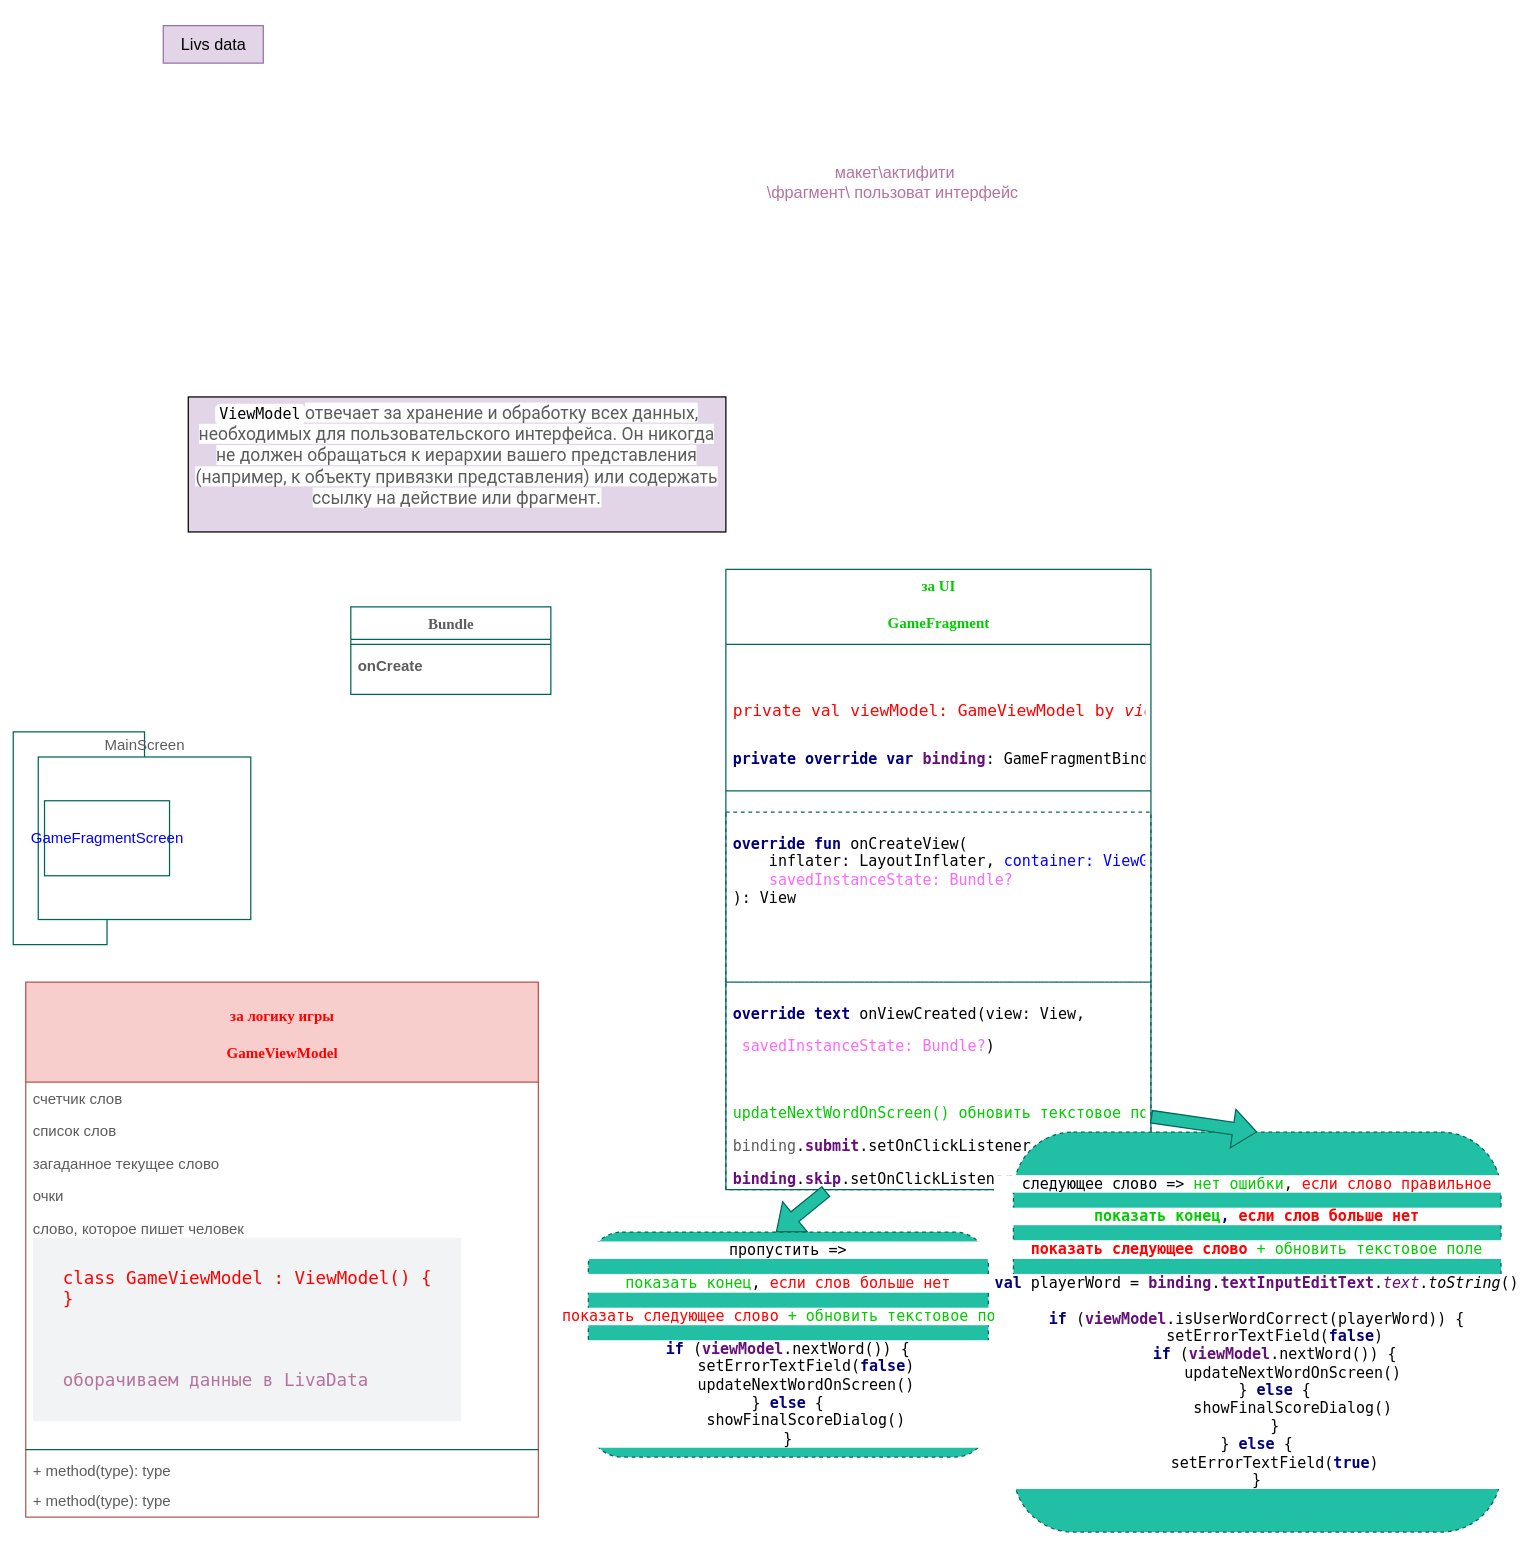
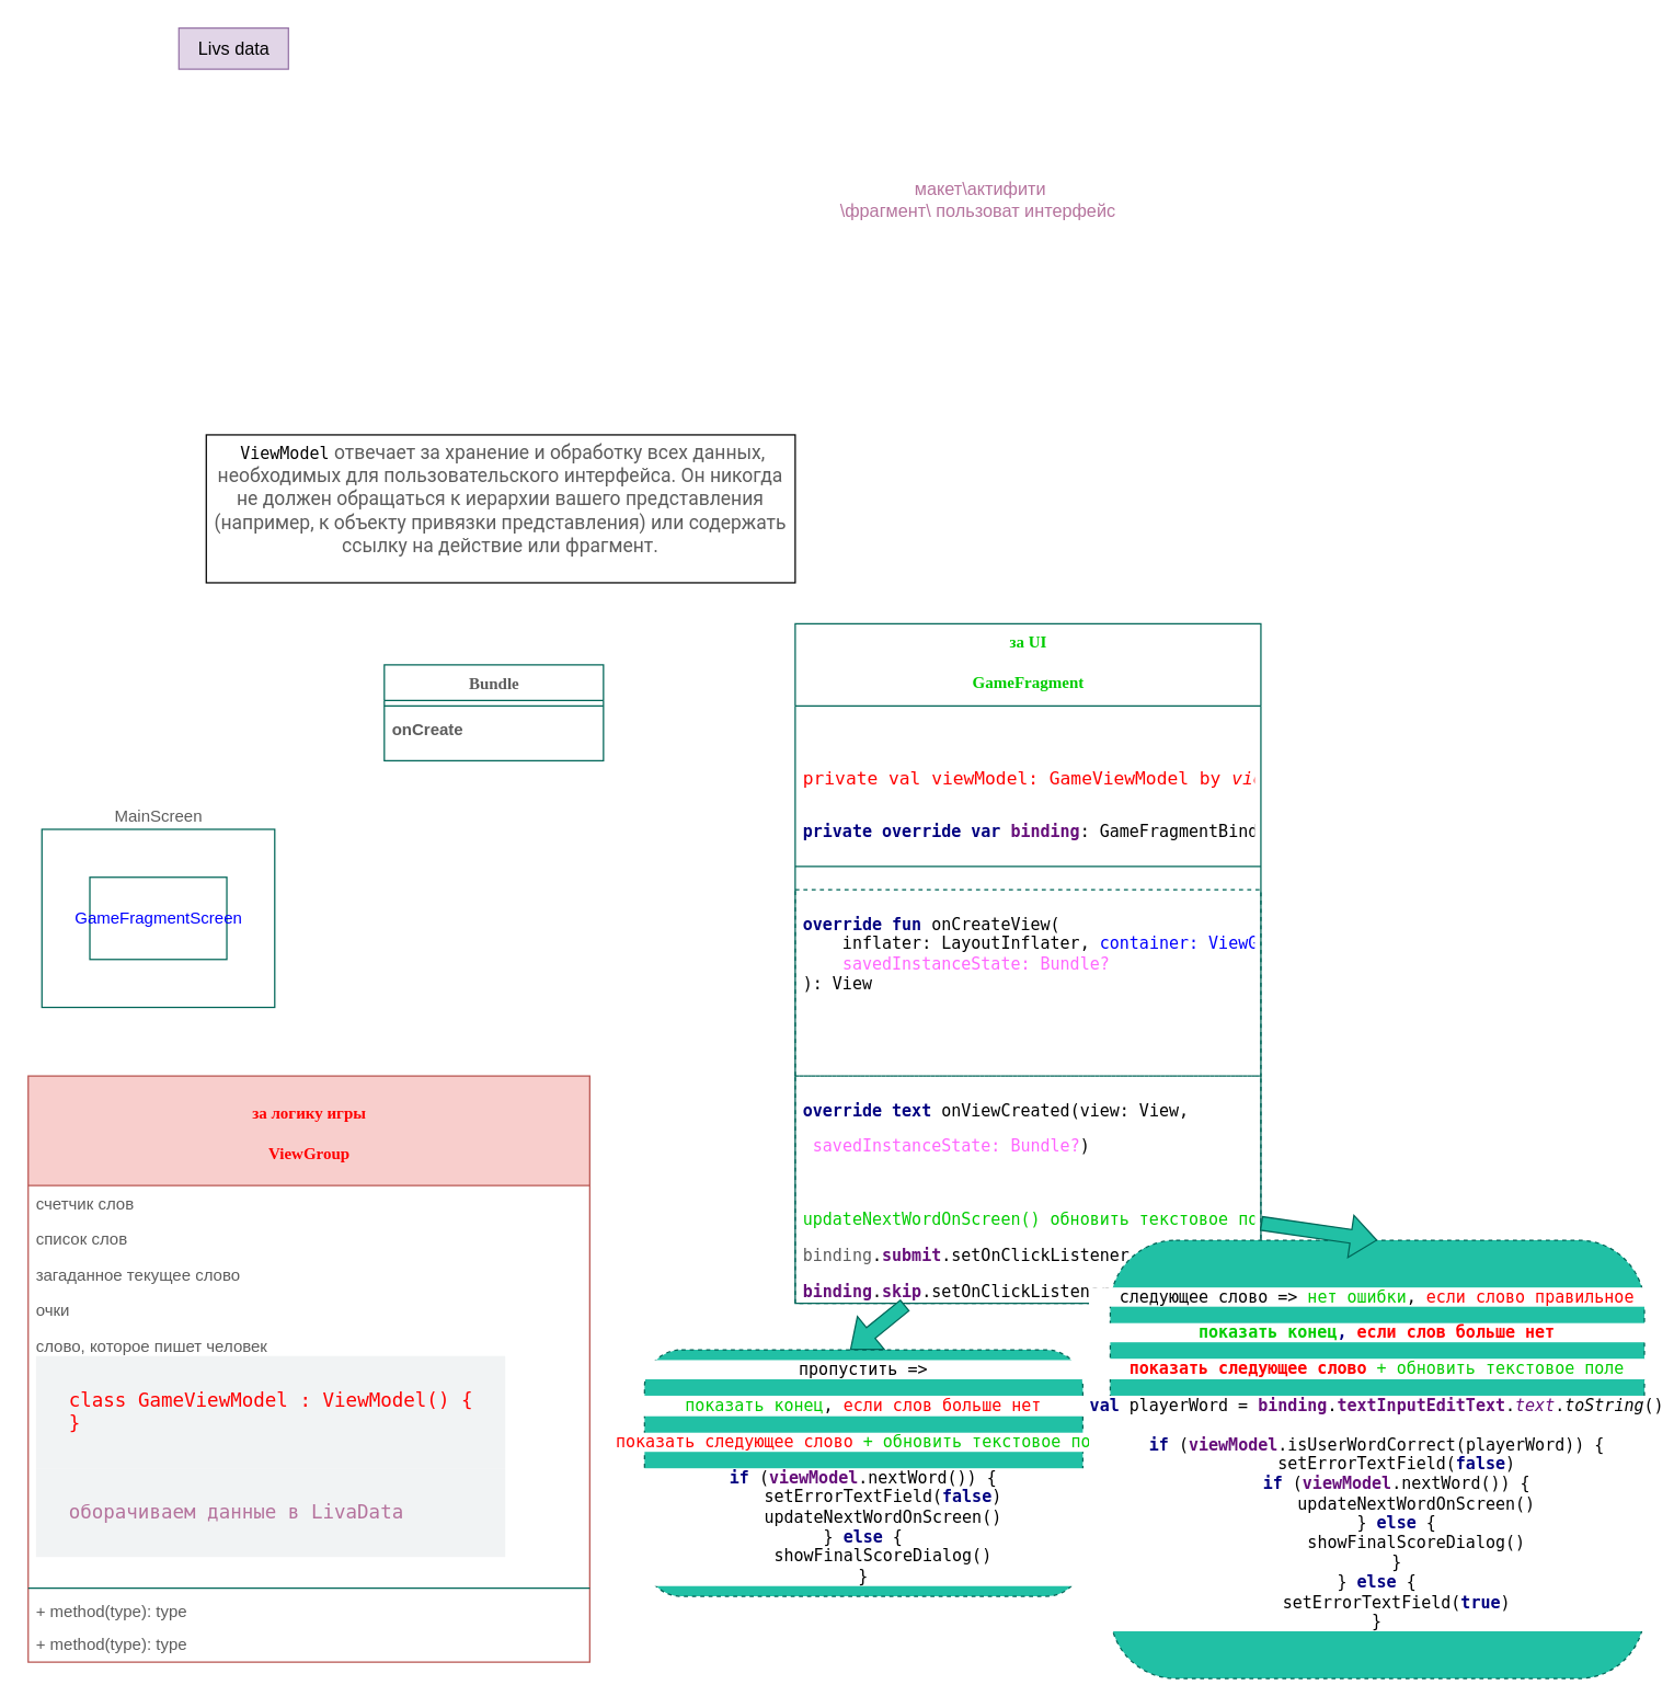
- <mxCell id="29" value="&#10;&lt;code style=&quot;box-sizing: inherit; background: rgb(255, 255, 255); color: var(--devsite-code-color); font-style: normal; font-variant-ligatures: normal; font-variant-caps: normal; padding: 0.1em 0.3em; text-align: left; border: 0px; border-radius: 4px; word-break: normal; -webkit-font-smoothing: auto; overflow: auto visible; letter-spacing: normal; orphans: 2; text-indent: 0px; text-transform: none; widows: 2; word-spacing: 0px; -webkit-text-stroke-width: 0px; text-decoration-thickness: initial; text-decoration-style: initial; text-decoration-color: initial; direction: ltr !important;&quot; dir=&quot;ltr&quot; translate=&quot;no&quot;&gt;ViewModel&lt;/code&gt;&lt;font style=&quot;box-sizing: inherit; color: rgb(92, 92, 92); font-family: Roboto, &amp;quot;Noto Sans&amp;quot;, &amp;quot;Noto Sans JP&amp;quot;, &amp;quot;Noto Sans KR&amp;quot;, &amp;quot;Noto Naskh Arabic&amp;quot;, &amp;quot;Noto Sans Thai&amp;quot;, &amp;quot;Noto Sans Hebrew&amp;quot;, &amp;quot;Noto Sans Bengali&amp;quot;, sans-serif; font-size: 14px; font-style: normal; font-variant-ligatures: normal; font-variant-caps: normal; font-weight: 400; letter-spacing: normal; orphans: 2; text-align: left; text-indent: 0px; text-transform: none; widows: 2; word-spacing: 0px; -webkit-text-stroke-width: 0px; background-color: rgb(255, 255, 255); text-decoration-thickness: initial; text-decoration-style: initial; text-decoration-color: initial; vertical-align: inherit;&quot;&gt;&lt;font style=&quot;box-sizing: inherit; vertical-align: inherit;&quot;&gt;отвечает за хранение и обработку всех данных, необходимых для пользовательского интерфейса.&lt;span&gt;&amp;nbsp;&lt;/span&gt;&lt;/font&gt;&lt;font style=&quot;box-sizing: inherit; vertical-align: inherit;&quot;&gt;Он никогда не должен обращаться к иерархии вашего представления (например, к объекту привязки представления) или содержать ссылку на действие или фрагмент.&lt;/font&gt;&lt;/font&gt;&#10;&#10;" style="rounded=0;whiteSpace=wrap;html=1;fillColor=#e1d5e7;" vertex="1" parent="1"><mxGeometry x="150" y="317" width="430" height="108" as="geometry" /></mxCell>
+ <mxCell id="29" value="&#10;&lt;code style=&quot;box-sizing: inherit; background: rgb(255, 255, 255); color: var(--devsite-code-color); font-style: normal; font-variant-ligatures: normal; font-variant-caps: normal; padding: 0.1em 0.3em; text-align: left; border: 0px; border-radius: 4px; word-break: normal; -webkit-font-smoothing: auto; overflow: auto visible; letter-spacing: normal; orphans: 2; text-indent: 0px; text-transform: none; widows: 2; word-spacing: 0px; -webkit-text-stroke-width: 0px; text-decoration-thickness: initial; text-decoration-style: initial; text-decoration-color: initial; direction: ltr !important;&quot; dir=&quot;ltr&quot; translate=&quot;no&quot;&gt;ViewModel&lt;/code&gt;&lt;font style=&quot;box-sizing: inherit; color: rgb(92, 92, 92); font-family: Roboto, &amp;quot;Noto Sans&amp;quot;, &amp;quot;Noto Sans JP&amp;quot;, &amp;quot;Noto Sans KR&amp;quot;, &amp;quot;Noto Naskh Arabic&amp;quot;, &amp;quot;Noto Sans Thai&amp;quot;, &amp;quot;Noto Sans Hebrew&amp;quot;, &amp;quot;Noto Sans Bengali&amp;quot;, sans-serif; font-size: 14px; font-style: normal; font-variant-ligatures: normal; font-variant-caps: normal; font-weight: 400; letter-spacing: normal; orphans: 2; text-align: left; text-indent: 0px; text-transform: none; widows: 2; word-spacing: 0px; -webkit-text-stroke-width: 0px; background-color: rgb(255, 255, 255); text-decoration-thickness: initial; text-decoration-style: initial; text-decoration-color: initial; vertical-align: inherit;&quot;&gt;&lt;font style=&quot;box-sizing: inherit; vertical-align: inherit;&quot;&gt;отвечает за хранение и обработку всех данных, необходимых для пользовательского интерфейса.&lt;span&gt;&amp;nbsp;&lt;/span&gt;&lt;/font&gt;&lt;font style=&quot;box-sizing: inherit; vertical-align: inherit;&quot;&gt;Он никогда не должен обращаться к иерархии вашего представления (например, к объекту привязки представления) или содержать ссылку на действие или фрагмент.&lt;/font&gt;&lt;/font&gt;&#10;&#10;" style="rounded=0;whiteSpace=wrap;html=1;" vertex="1" parent="1"><mxGeometry x="150" y="317" width="430" height="108" as="geometry" /></mxCell>
- <mxCell id="24" value="&lt;font color=&quot;#0000ff&quot;&gt;GameFragmentScreen&lt;/font&gt;" style="html=1;fillColor=none;strokeColor=#006658;fontColor=#5C5C5C;" parent="1" vertex="1"><mxGeometry x="35" y="640" width="100" height="60" as="geometry" /></mxCell>
+ <mxCell id="24" value="&lt;font color=&quot;#0000ff&quot;&gt;GameFragmentScreen&lt;/font&gt;" style="html=1;fillColor=none;strokeColor=#006658;fontColor=#5C5C5C;" parent="1" vertex="1"><mxGeometry x="65" y="640" width="100" height="60" as="geometry" /></mxCell>
- <mxCell id="12" value="&lt;font color=&quot;#ff0000&quot;&gt;&lt;br&gt;за логику игры&lt;br&gt;&lt;br&gt;GameViewModel&lt;/font&gt;" style="swimlane;html=1;fontStyle=1;align=center;verticalAlign=top;childLayout=stackLayout;horizontal=1;startSize=80;horizontalStack=0;resizeParent=1;resizeLast=0;collapsible=1;marginBottom=0;swimlaneFillColor=#ffffff;rounded=0;shadow=0;comic=0;labelBackgroundColor=none;strokeWidth=1;fillColor=#f8cecc;fontFamily=Verdana;fontSize=12;strokeColor=#b85450;" parent="1" vertex="1"><mxGeometry x="20" y="785" width="410" height="428" as="geometry"><mxRectangle x="240" y="150" width="150" height="70" as="alternateBounds" /></mxGeometry></mxCell>
+ <mxCell id="12" value="&lt;font color=&quot;#ff0000&quot;&gt;&lt;br&gt;за логику игры&lt;br&gt;&lt;br&gt;ViewGroup&lt;/font&gt;" style="swimlane;html=1;fontStyle=1;align=center;verticalAlign=top;childLayout=stackLayout;horizontal=1;startSize=80;horizontalStack=0;resizeParent=1;resizeLast=0;collapsible=1;marginBottom=0;swimlaneFillColor=#ffffff;rounded=0;shadow=0;comic=0;labelBackgroundColor=none;strokeWidth=1;fillColor=#f8cecc;fontFamily=Verdana;fontSize=12;strokeColor=#b85450;" parent="1" vertex="1"><mxGeometry x="20" y="785" width="410" height="428" as="geometry"><mxRectangle x="240" y="150" width="150" height="70" as="alternateBounds" /></mxGeometry></mxCell>
